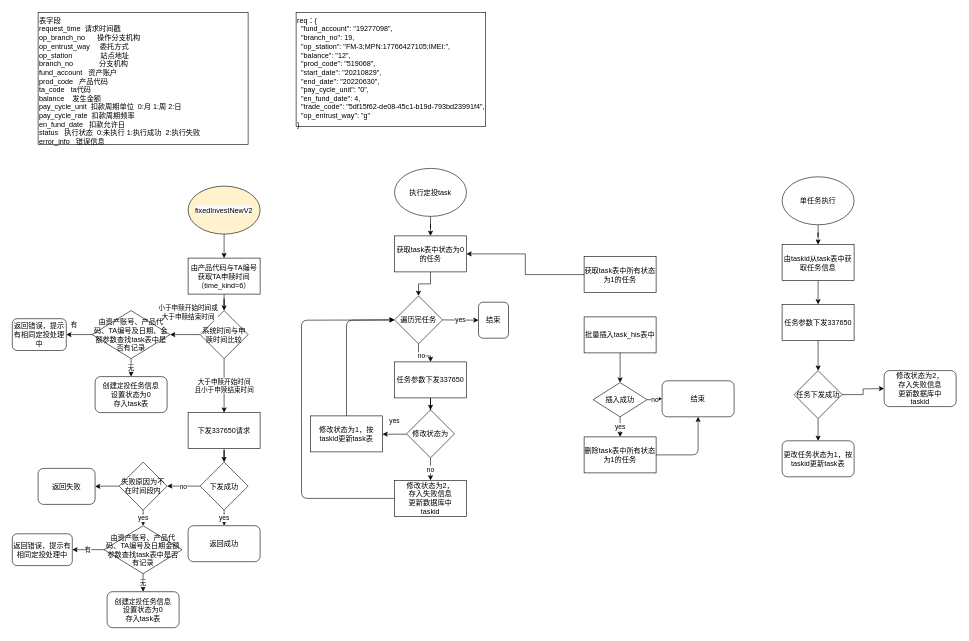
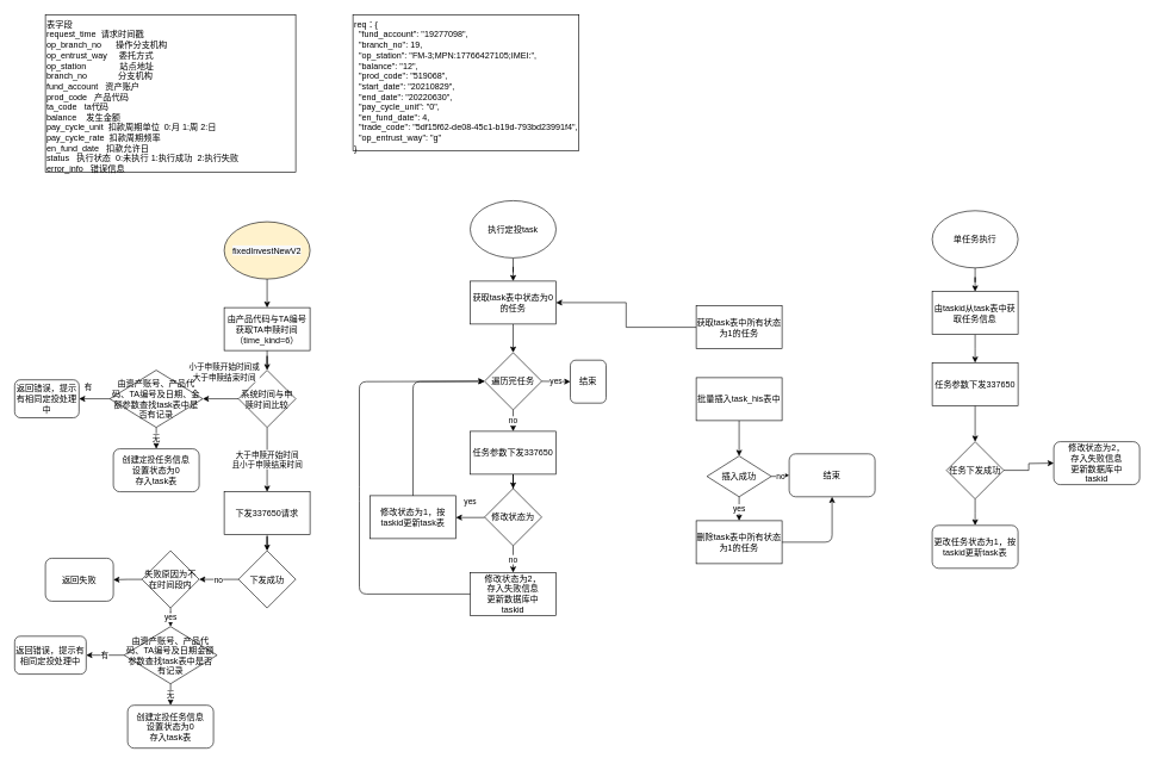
- <mxCell id="17" value="遍历完任务" style="rhombus;whiteSpace=wrap;html=1;align=center;verticalAlign=middle;" vertex="1" parent="1"><mxGeometry x="657" y="492.5" width="80" height="80" as="geometry" /></mxCell>
+ <mxCell id="17" value="遍历完任务" style="rhombus;whiteSpace=wrap;html=1;align=center;verticalAlign=middle;" vertex="1" parent="1"><mxGeometry x="677" y="492.5" width="80" height="80" as="geometry" /></mxCell>
- <mxCell id="51" value="yes" style="edgeStyle=orthogonalEdgeStyle;rounded=0;orthogonalLoop=1;jettySize=auto;html=1;" edge="1" parent="1" source="53" target="56"><mxGeometry relative="1" as="geometry" /></mxCell>
- <mxCell id="56" value="返回成功" style="rounded=1;whiteSpace=wrap;html=1;align=center;verticalAlign=middle;" vertex="1" parent="1"><mxGeometry x="313" y="875.5" width="120" height="60" as="geometry" /></mxCell>
